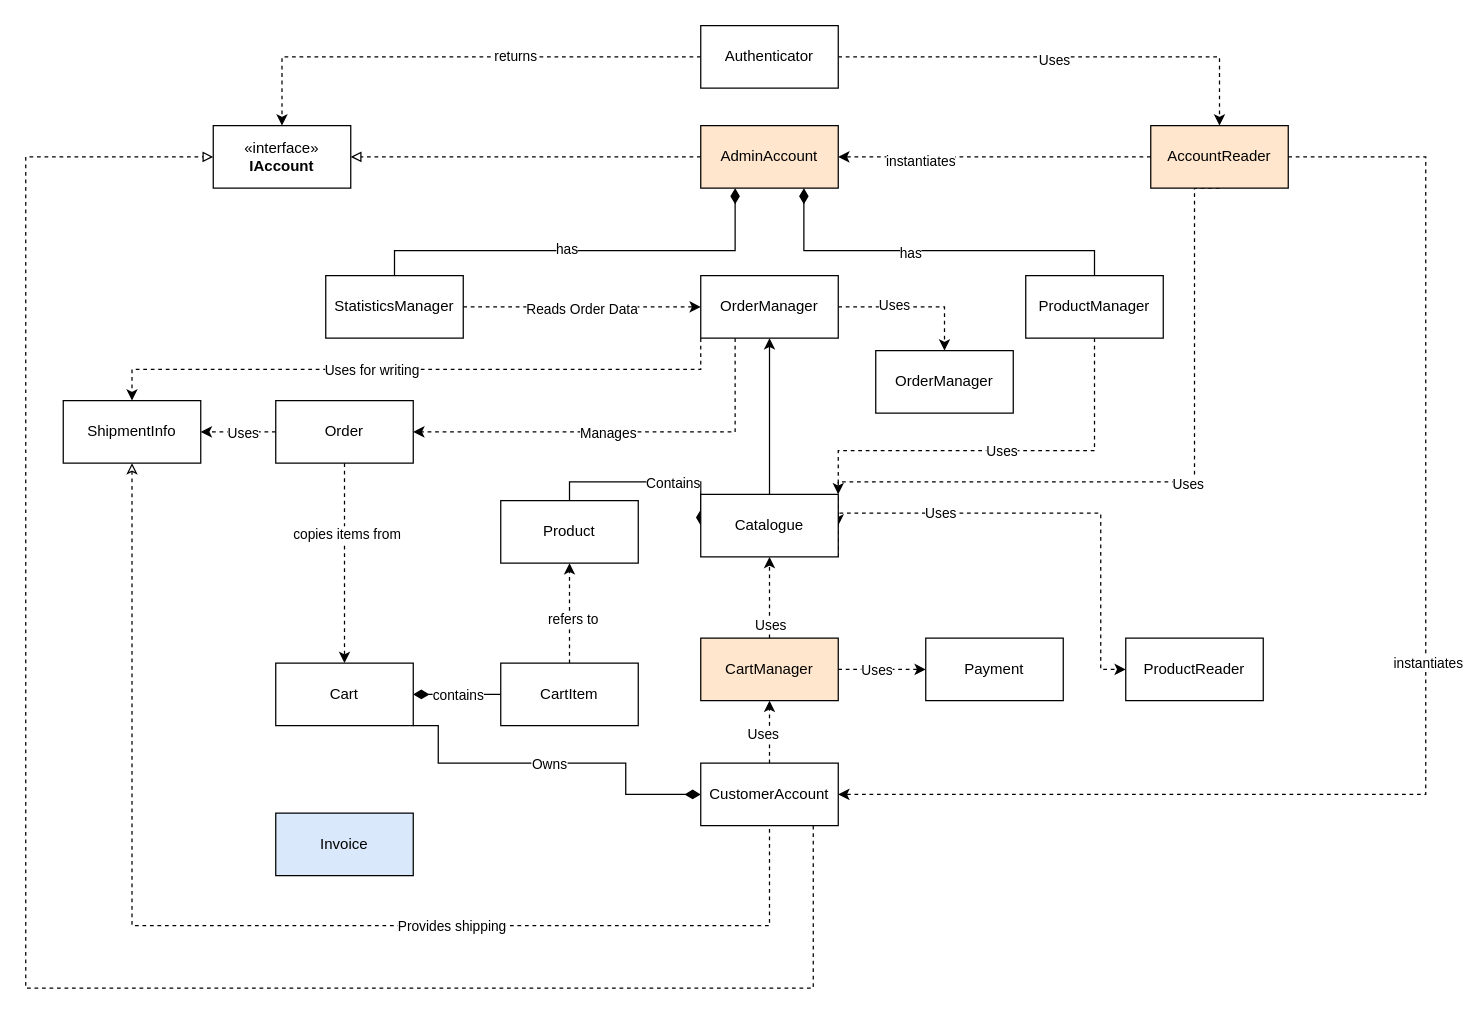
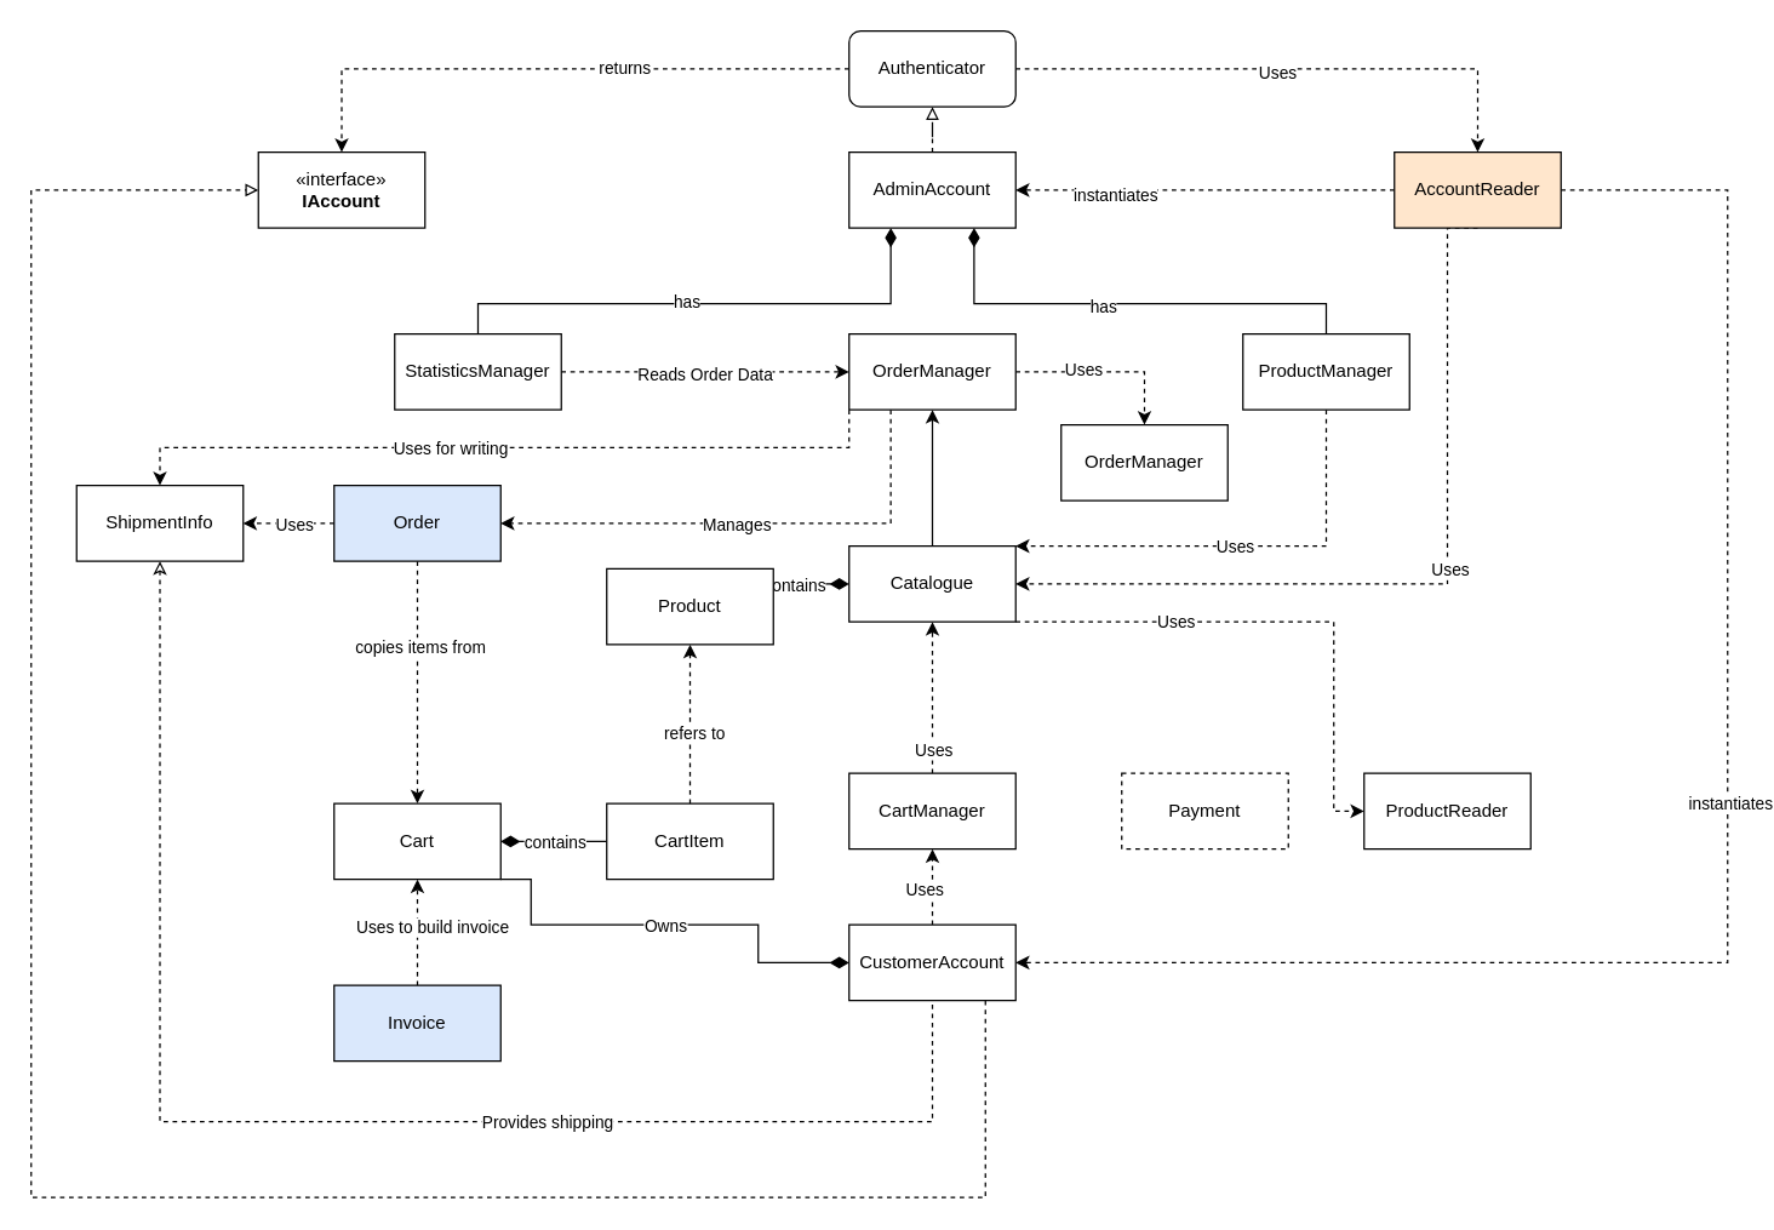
- <mxCell id="6" value="Authenticator" style="html=1;whiteSpace=wrap;" parent="1" vertex="1"><mxGeometry x="560" y="20" width="110" height="50" as="geometry" /></mxCell>
+ <mxCell id="6" value="Authenticator" style="html=1;whiteSpace=wrap;rounded=1;" parent="1" vertex="1"><mxGeometry x="560" y="20" width="110" height="50" as="geometry" /></mxCell>
- <mxCell id="14" value="" style="edgeStyle=orthogonalEdgeStyle;rounded=0;orthogonalLoop=1;jettySize=auto;html=1;endArrow=block;endFill=0;entryX=1;entryY=0.5;entryDx=0;entryDy=0;dashed=1;" parent="1" source="17" target="23" edge="1"><mxGeometry relative="1" as="geometry" /></mxCell>
+ <mxCell id="14" value="" style="edgeStyle=orthogonalEdgeStyle;rounded=0;orthogonalLoop=1;jettySize=auto;html=1;endArrow=block;endFill=0;dashed=1;" parent="1" source="17" target="6" edge="1"><mxGeometry relative="1" as="geometry" /></mxCell>
- <mxCell id="17" value="AdminAccount" style="html=1;whiteSpace=wrap;fillColor=#ffe6cc;" parent="1" vertex="1"><mxGeometry x="560" y="100" width="110" height="50" as="geometry" /></mxCell>
+ <mxCell id="17" value="AdminAccount" style="html=1;whiteSpace=wrap;" parent="1" vertex="1"><mxGeometry x="560" y="100" width="110" height="50" as="geometry" /></mxCell>
- <mxCell id="65" value="Order" style="html=1;whiteSpace=wrap;" parent="1" vertex="1"><mxGeometry x="220" y="320" width="110" height="50" as="geometry" /></mxCell>
+ <mxCell id="65" value="Order" style="html=1;whiteSpace=wrap;fillColor=#dae8fc;" parent="1" vertex="1"><mxGeometry x="220" y="320" width="110" height="50" as="geometry" /></mxCell>
- <mxCell id="31" value="Catalogue" style="html=1;whiteSpace=wrap;" parent="1" vertex="1"><mxGeometry x="560" y="395" width="110" height="50" as="geometry" /></mxCell>
+ <mxCell id="31" value="Catalogue" style="html=1;whiteSpace=wrap;" parent="1" vertex="1"><mxGeometry x="560" y="360" width="110" height="50" as="geometry" /></mxCell>
- <mxCell id="44" value="Product" style="html=1;whiteSpace=wrap;" parent="1" vertex="1"><mxGeometry x="400" y="400" width="110" height="50" as="geometry" /></mxCell>
+ <mxCell id="44" value="Product" style="html=1;whiteSpace=wrap;" parent="1" vertex="1"><mxGeometry x="400" y="375" width="110" height="50" as="geometry" /></mxCell>
- <mxCell id="42" value="CartManager" style="html=1;whiteSpace=wrap;fillColor=#ffe6cc;" parent="1" vertex="1"><mxGeometry x="560" y="510" width="110" height="50" as="geometry" /></mxCell>
+ <mxCell id="42" value="CartManager" style="html=1;whiteSpace=wrap;" parent="1" vertex="1"><mxGeometry x="560" y="510" width="110" height="50" as="geometry" /></mxCell>
- <mxCell id="28" style="edgeStyle=orthogonalEdgeStyle;rounded=0;orthogonalLoop=1;jettySize=auto;html=1;dashed=1;entryX=0;entryY=0.5;entryDx=0;entryDy=0;exitX=1;exitY=0.5;exitDx=0;exitDy=0;" parent="1" source="42" target="45" edge="1"><mxGeometry relative="1" as="geometry"><mxPoint x="1410" y="280" as="targetPoint" /><mxPoint x="780" y="430" as="sourcePoint" /><Array as="points"><mxPoint x="700" y="535" /><mxPoint x="700" y="535" /></Array></mxGeometry></mxCell>
- <mxCell id="29" value="Uses" style="edgeLabel;html=1;align=center;verticalAlign=middle;resizable=0;points=[];" parent="28" vertex="1" connectable="0"><mxGeometry x="0.652" y="1" relative="1" as="geometry"><mxPoint x="-28" y="1" as="offset" /></mxGeometry></mxCell>
- <mxCell id="45" value="Payment" style="html=1;whiteSpace=wrap;" parent="1" vertex="1"><mxGeometry x="740" y="510" width="110" height="50" as="geometry" /></mxCell>
+ <mxCell id="45" value="Payment" style="html=1;whiteSpace=wrap;dashed=1;" parent="1" vertex="1"><mxGeometry x="740" y="510" width="110" height="50" as="geometry" /></mxCell>
+ <mxCell id="57" style="edgeStyle=orthogonalEdgeStyle;rounded=0;orthogonalLoop=1;jettySize=auto;html=1;exitX=0.5;exitY=0;exitDx=0;exitDy=0;entryX=0.5;entryY=1;entryDx=0;entryDy=0;dashed=1;" parent="1" source="59" target="56" edge="1"><mxGeometry relative="1" as="geometry" /></mxCell>
+ <mxCell id="58" value="Uses to build invoice" style="edgeLabel;html=1;align=center;verticalAlign=middle;resizable=0;points=[];" parent="57" vertex="1" connectable="0"><mxGeometry x="0.017" y="3" relative="1" as="geometry"><mxPoint x="12" y="-3" as="offset" /></mxGeometry></mxCell>
